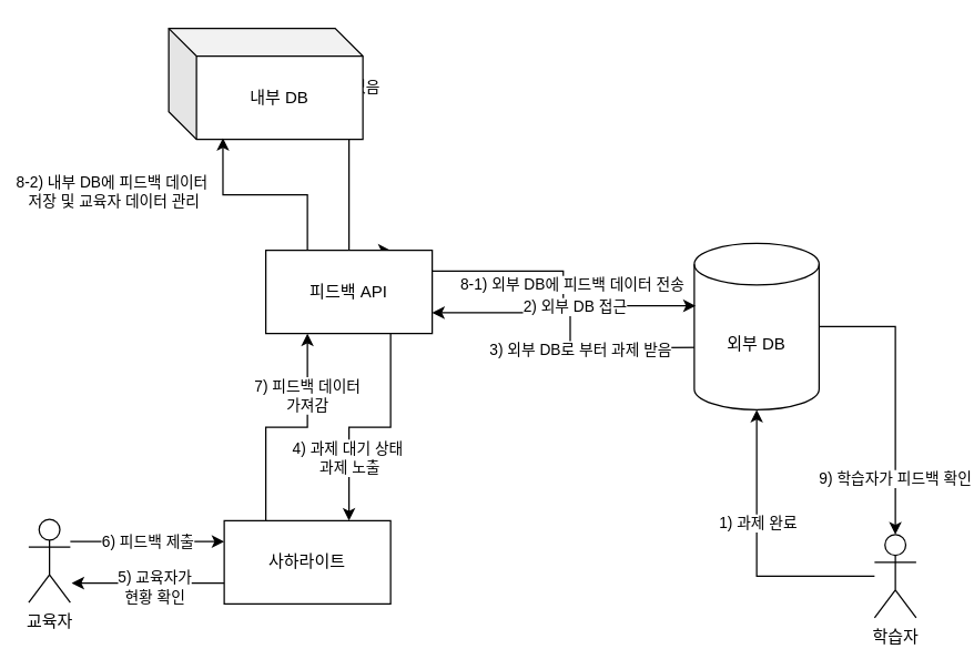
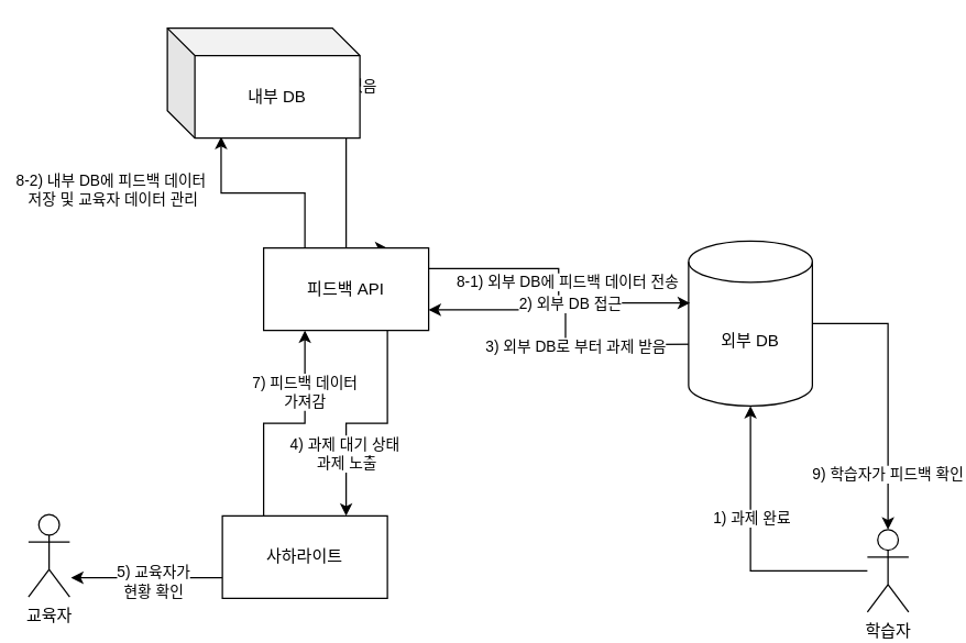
- <mxCell id="20" value="6) 피드백 제출" style="edgeStyle=orthogonalEdgeStyle;rounded=0;orthogonalLoop=1;jettySize=auto;html=1;entryX=0;entryY=0.25;entryDx=0;entryDy=0;" edge="1" parent="1" source="21" target="19"><mxGeometry relative="1" as="geometry"><Array as="points"><mxPoint x="81" y="390" /><mxPoint x="81" y="390" /></Array></mxGeometry></mxCell>
